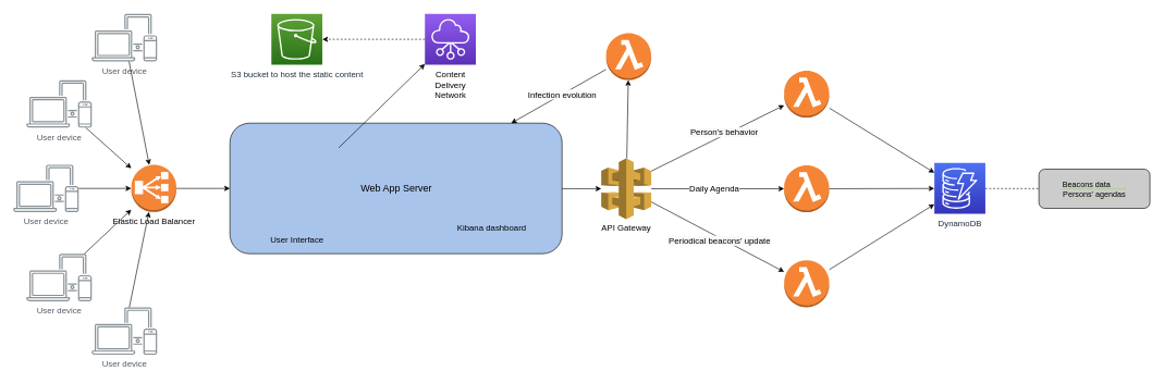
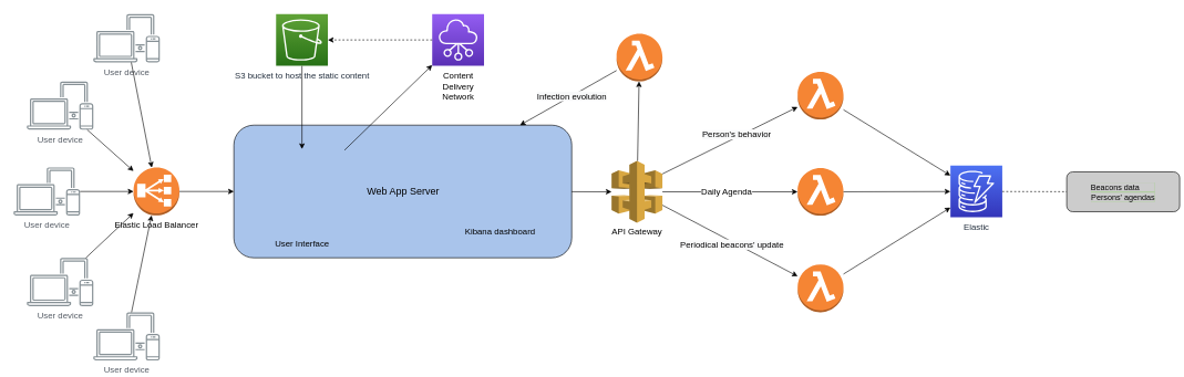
+ <mxCell id="8" value="" style="endArrow=classic;html=1;" edge="1" parent="1" source="36" target="5"><mxGeometry width="50" height="50" relative="1" as="geometry"><mxPoint x="454" y="124.5" as="sourcePoint" /><mxPoint x="546.064" y="106" as="targetPoint" /></mxGeometry></mxCell>
- <mxCell id="42" value="&lt;span style=&quot;background-color: rgb(204 , 204 , 204)&quot;&gt;Beacons data&amp;nbsp; &amp;nbsp; &amp;nbsp; &amp;nbsp;&lt;br&gt;Persons' agendas&lt;/span&gt;" style="rounded=1;whiteSpace=wrap;html=1;labelBackgroundColor=#97D077;strokeColor=#000000;fillColor=#CCCCCC;" vertex="1" parent="1"><mxGeometry x="1590" y="258.5" width="170" height="60" as="geometry" /></mxCell>
+ <mxCell id="42" value="&lt;span style=&quot;background-color: rgb(204 , 204 , 204)&quot;&gt;Beacons data&amp;nbsp; &amp;nbsp; &amp;nbsp; &amp;nbsp;&lt;br&gt;Persons' agendas&lt;/span&gt;" style="rounded=1;whiteSpace=wrap;html=1;labelBackgroundColor=#97D077;strokeColor=#000000;fillColor=#CCCCCC;" vertex="1" parent="1"><mxGeometry x="1605" y="258.5" width="170" height="60" as="geometry" /></mxCell>
- <mxCell id="24" value="&lt;font style=&quot;font-size: 13px&quot;&gt;DynamoDB&lt;/font&gt;" style="outlineConnect=0;fontColor=#232F3E;gradientColor=#4D72F3;gradientDirection=north;fillColor=#3334B9;strokeColor=#ffffff;dashed=0;verticalLabelPosition=bottom;verticalAlign=top;align=center;html=1;fontSize=12;fontStyle=0;aspect=fixed;shape=mxgraph.aws4.resourceIcon;resIcon=mxgraph.aws4.dynamodb;" vertex="1" parent="1"><mxGeometry x="1430" y="249" width="78" height="78" as="geometry" /></mxCell>
+ <mxCell id="24" value="&lt;font style=&quot;font-size: 13px&quot;&gt;Elastic&lt;/font&gt;" style="outlineConnect=0;fontColor=#232F3E;gradientColor=#4D72F3;gradientDirection=north;fillColor=#3334B9;strokeColor=#ffffff;dashed=0;verticalLabelPosition=bottom;verticalAlign=top;align=center;html=1;fontSize=12;fontStyle=0;aspect=fixed;shape=mxgraph.aws4.resourceIcon;resIcon=mxgraph.aws4.dynamodb;" vertex="1" parent="1"><mxGeometry x="1430" y="249" width="78" height="78" as="geometry" /></mxCell>
